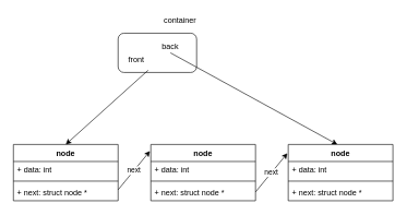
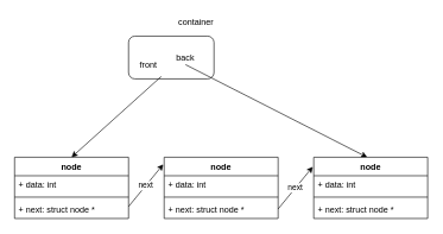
- <mxCell id="15" value="back&lt;br&gt;" style="text;html=1;strokeColor=none;fillColor=none;align=center;verticalAlign=middle;whiteSpace=wrap;rounded=0;" vertex="1" parent="1"><mxGeometry x="240" y="60" width="40" height="20" as="geometry" /></mxCell>
+ <mxCell id="15" value="back&lt;br&gt;" style="text;html=1;strokeColor=none;fillColor=none;align=center;verticalAlign=middle;whiteSpace=wrap;rounded=0;" vertex="1" parent="1"><mxGeometry x="240" y="70" width="40" height="20" as="geometry" /></mxCell>
